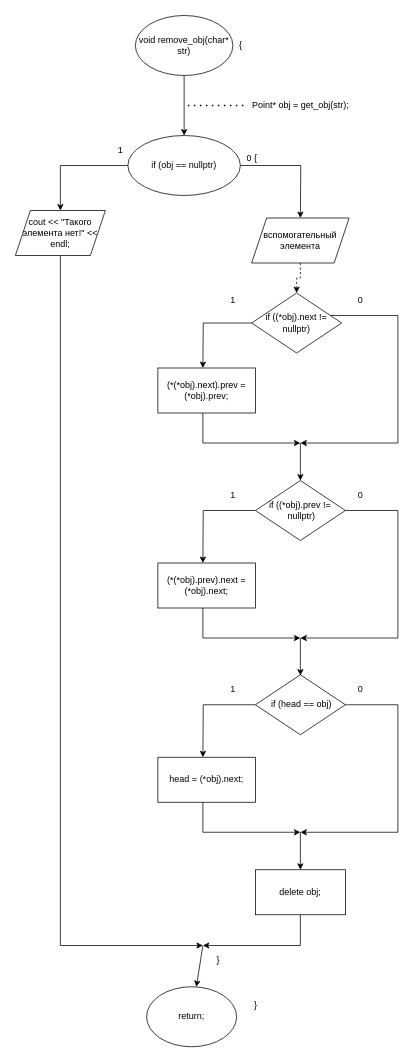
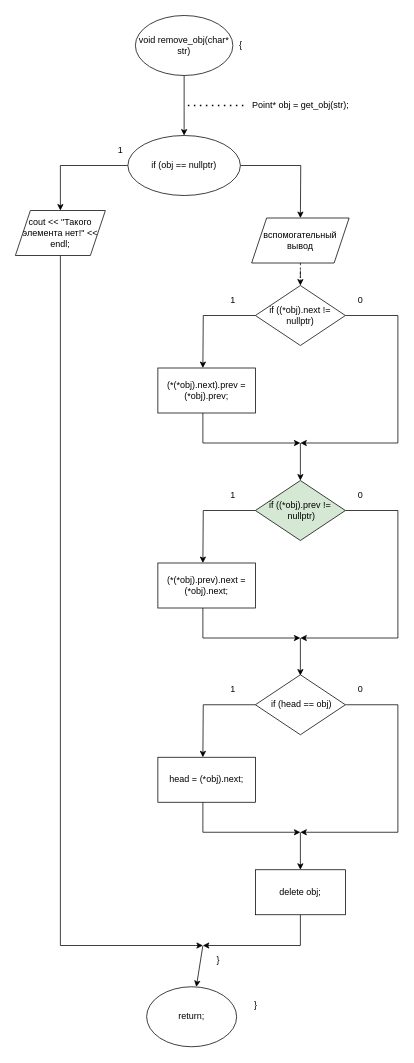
- <mxCell id="13" value="0 {" style="text;html=1;align=center;verticalAlign=middle;resizable=0;points=[];autosize=1;" vertex="1" parent="1"><mxGeometry x="320" y="200" width="30" height="20" as="geometry" /></mxCell>
- <mxCell id="15" value="вспомогательный элемента" style="shape=parallelogram;perimeter=parallelogramPerimeter;whiteSpace=wrap;html=1;fixedSize=1;" vertex="1" parent="1"><mxGeometry x="335" y="290" width="130" height="60" as="geometry" /></mxCell>
+ <mxCell id="15" value="вспомогательный вывод" style="shape=parallelogram;perimeter=parallelogramPerimeter;whiteSpace=wrap;html=1;fixedSize=1;" vertex="1" parent="1"><mxGeometry x="335" y="290" width="130" height="60" as="geometry" /></mxCell>
- <mxCell id="18" value="if ((*obj).next != nullptr)" style="rhombus;whiteSpace=wrap;html=1;" vertex="1" parent="1"><mxGeometry x="335" y="390" width="120" height="80" as="geometry" /></mxCell>
+ <mxCell id="18" value="if ((*obj).next != nullptr)" style="rhombus;whiteSpace=wrap;html=1;" vertex="1" parent="1"><mxGeometry x="340" y="380" width="120" height="80" as="geometry" /></mxCell>
- <mxCell id="26" value="if ((*obj).prev !=&lt;br&gt;&amp;nbsp;nullptr)" style="rhombus;whiteSpace=wrap;html=1;" vertex="1" parent="1"><mxGeometry x="340" y="640" width="120" height="80" as="geometry" /></mxCell>
+ <mxCell id="26" value="if ((*obj).prev !=&lt;br&gt;&amp;nbsp;nullptr)" style="rhombus;whiteSpace=wrap;html=1;fillColor=#d5e8d4;" vertex="1" parent="1"><mxGeometry x="340" y="640" width="120" height="80" as="geometry" /></mxCell>
